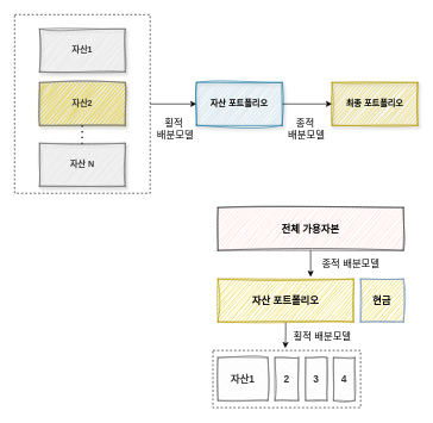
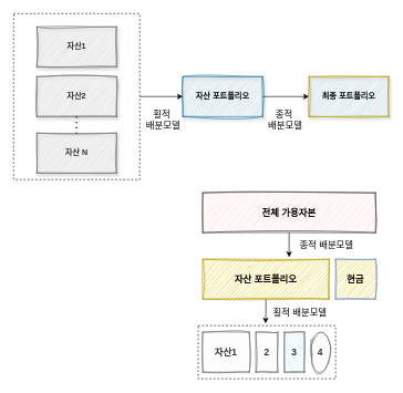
- <mxCell id="7" value="자산2" style="rounded=0;whiteSpace=wrap;html=1;shadow=1;sketch=1;curveFitting=1;jiggle=2;fillColor=#e3c800;strokeColor=#666666;fillStyle=zigzag;fontStyle=1;fontColor=#333333;" vertex="1" parent="1"><mxGeometry x="55" y="115" width="120" height="60" as="geometry" /></mxCell>
+ <mxCell id="7" value="자산2" style="rounded=0;whiteSpace=wrap;html=1;shadow=1;sketch=1;curveFitting=1;jiggle=2;fillColor=#f5f5f5;strokeColor=#666666;fillStyle=zigzag;fontStyle=1;fontColor=#333333;" vertex="1" parent="1"><mxGeometry x="55" y="115" width="120" height="60" as="geometry" /></mxCell>
- <mxCell id="10" value="최종 포트폴리오" style="rounded=0;whiteSpace=wrap;html=1;shadow=1;sketch=1;curveFitting=1;jiggle=2;fontStyle=1;fillColor=#e3c800;strokeColor=#B09500;fontColor=#000000;" vertex="1" parent="1"><mxGeometry x="465" y="115" width="120" height="60" as="geometry" /></mxCell>
+ <mxCell id="10" value="최종 포트폴리오" style="rounded=0;whiteSpace=wrap;html=1;shadow=1;sketch=1;curveFitting=1;jiggle=2;fontStyle=1;fillColor=#b1ddf0;strokeColor=#B09500;fontColor=#000000;" vertex="1" parent="1"><mxGeometry x="465" y="115" width="120" height="60" as="geometry" /></mxCell>
- <mxCell id="20" value="3" style="rounded=0;whiteSpace=wrap;html=1;flipH=1;fontStyle=1;sketch=1;curveFitting=1;jiggle=2;fontSize=14;fillColor=#f5f5f5;fontColor=#333333;strokeColor=#666666;" vertex="1" parent="1"><mxGeometry x="428" y="500" width="30" height="60" as="geometry" /></mxCell>
+ <mxCell id="20" value="3" style="rounded=0;whiteSpace=wrap;html=1;flipH=1;fontStyle=1;sketch=1;curveFitting=1;jiggle=2;fontSize=14;fillColor=#b1ddf0;fontColor=#333333;strokeColor=#666666;" vertex="1" parent="1"><mxGeometry x="428" y="500" width="30" height="60" as="geometry" /></mxCell>
- <mxCell id="21" value="4" style="rounded=0;whiteSpace=wrap;html=1;flipH=1;fontStyle=1;sketch=1;curveFitting=1;jiggle=2;fontSize=14;fillColor=#f5f5f5;fontColor=#333333;strokeColor=#666666;" vertex="1" parent="1"><mxGeometry x="467" y="500" width="30" height="60" as="geometry" /></mxCell>
+ <mxCell id="21" value="4" style="ellipse;whiteSpace=wrap;html=1;flipH=1;fontStyle=1;sketch=1;curveFitting=1;jiggle=2;fontSize=14;fillColor=#f5f5f5;fontColor=#333333;strokeColor=#666666;" vertex="1" parent="1"><mxGeometry x="467" y="500" width="30" height="60" as="geometry" /></mxCell>
